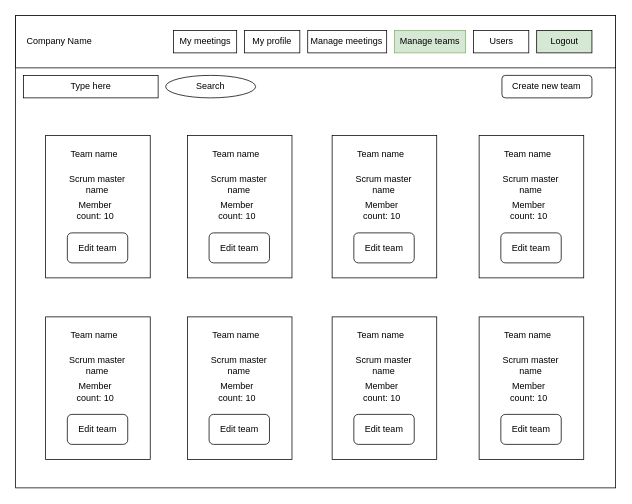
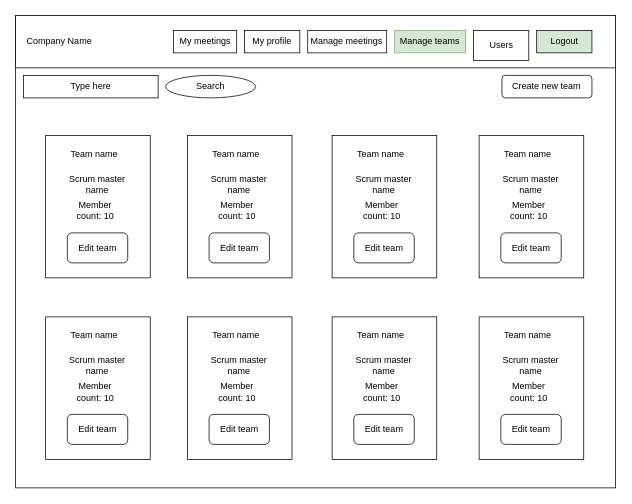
- <mxCell id="6" value="Users" style="rounded=0;whiteSpace=wrap;html=1;" vertex="1" parent="1"><mxGeometry x="630.526" y="40" width="73.684" height="30" as="geometry" /></mxCell>
+ <mxCell id="6" value="Users" style="rounded=0;whiteSpace=wrap;html=1;" vertex="1" parent="1"><mxGeometry x="630.526" y="40" width="73.684" height="40" as="geometry" /></mxCell>
